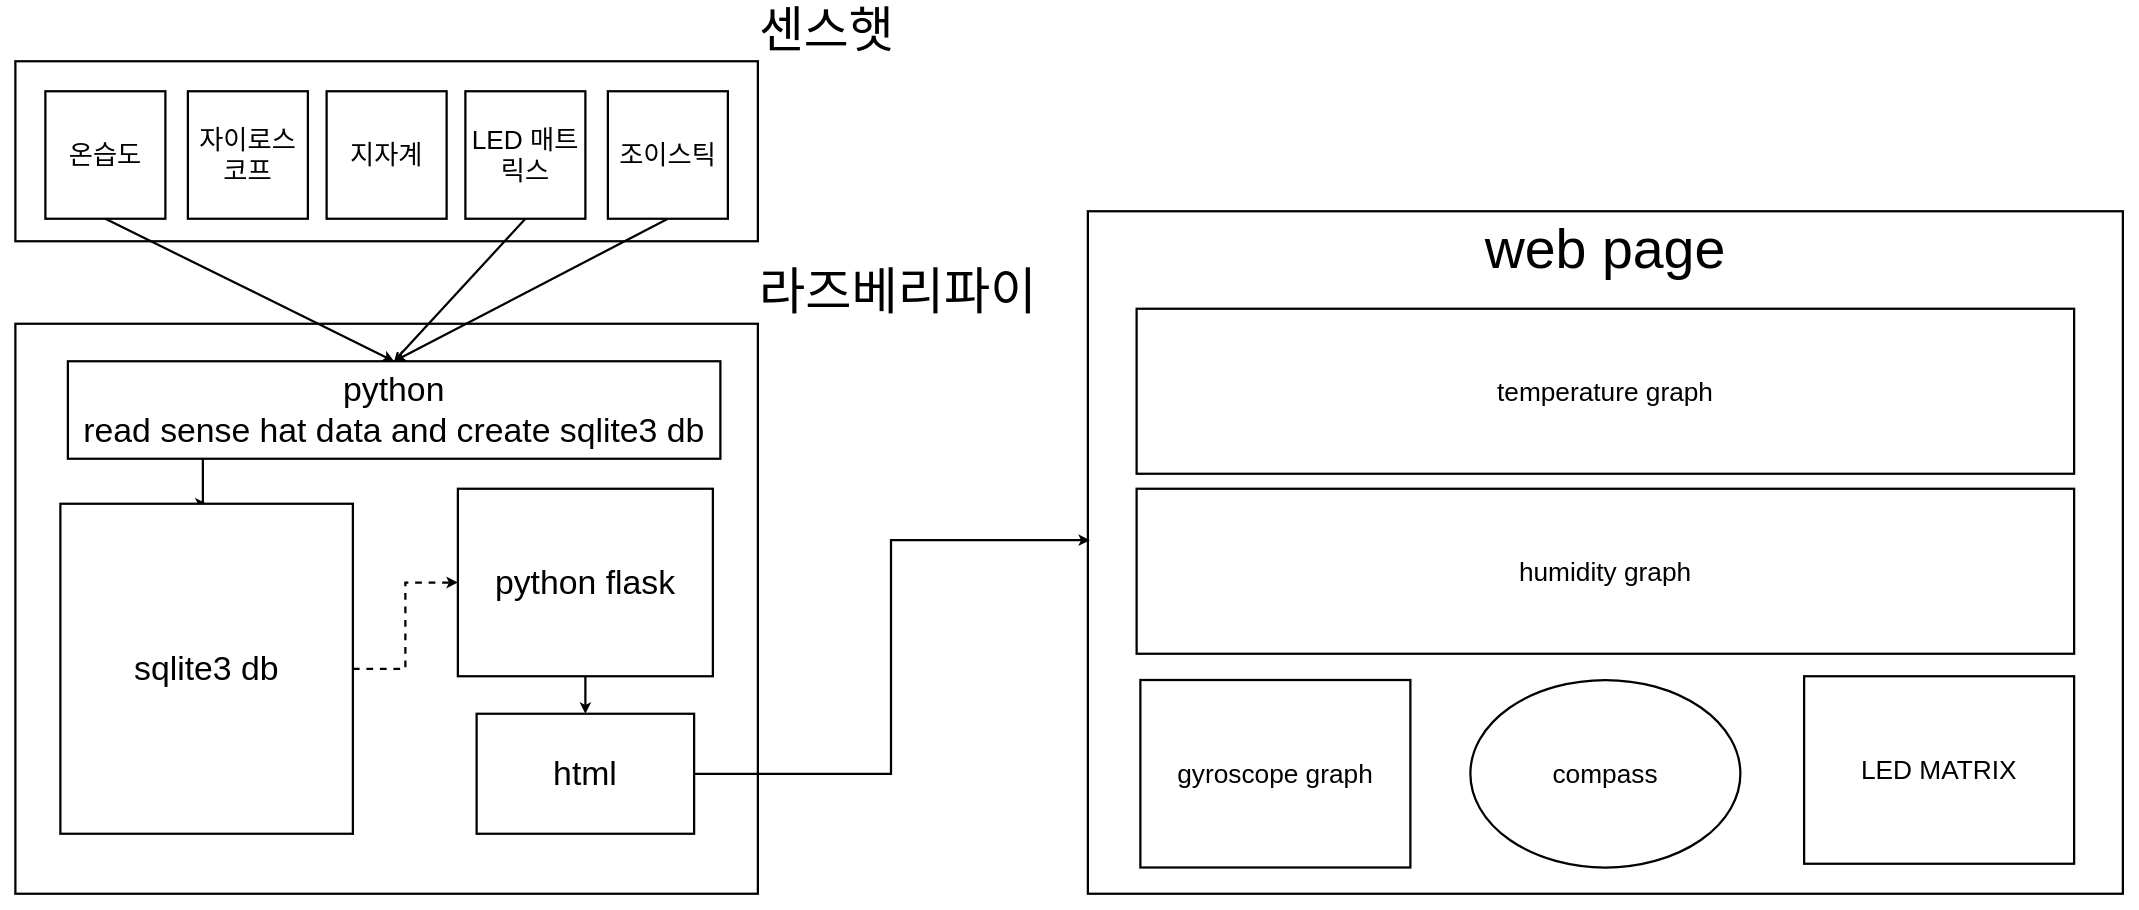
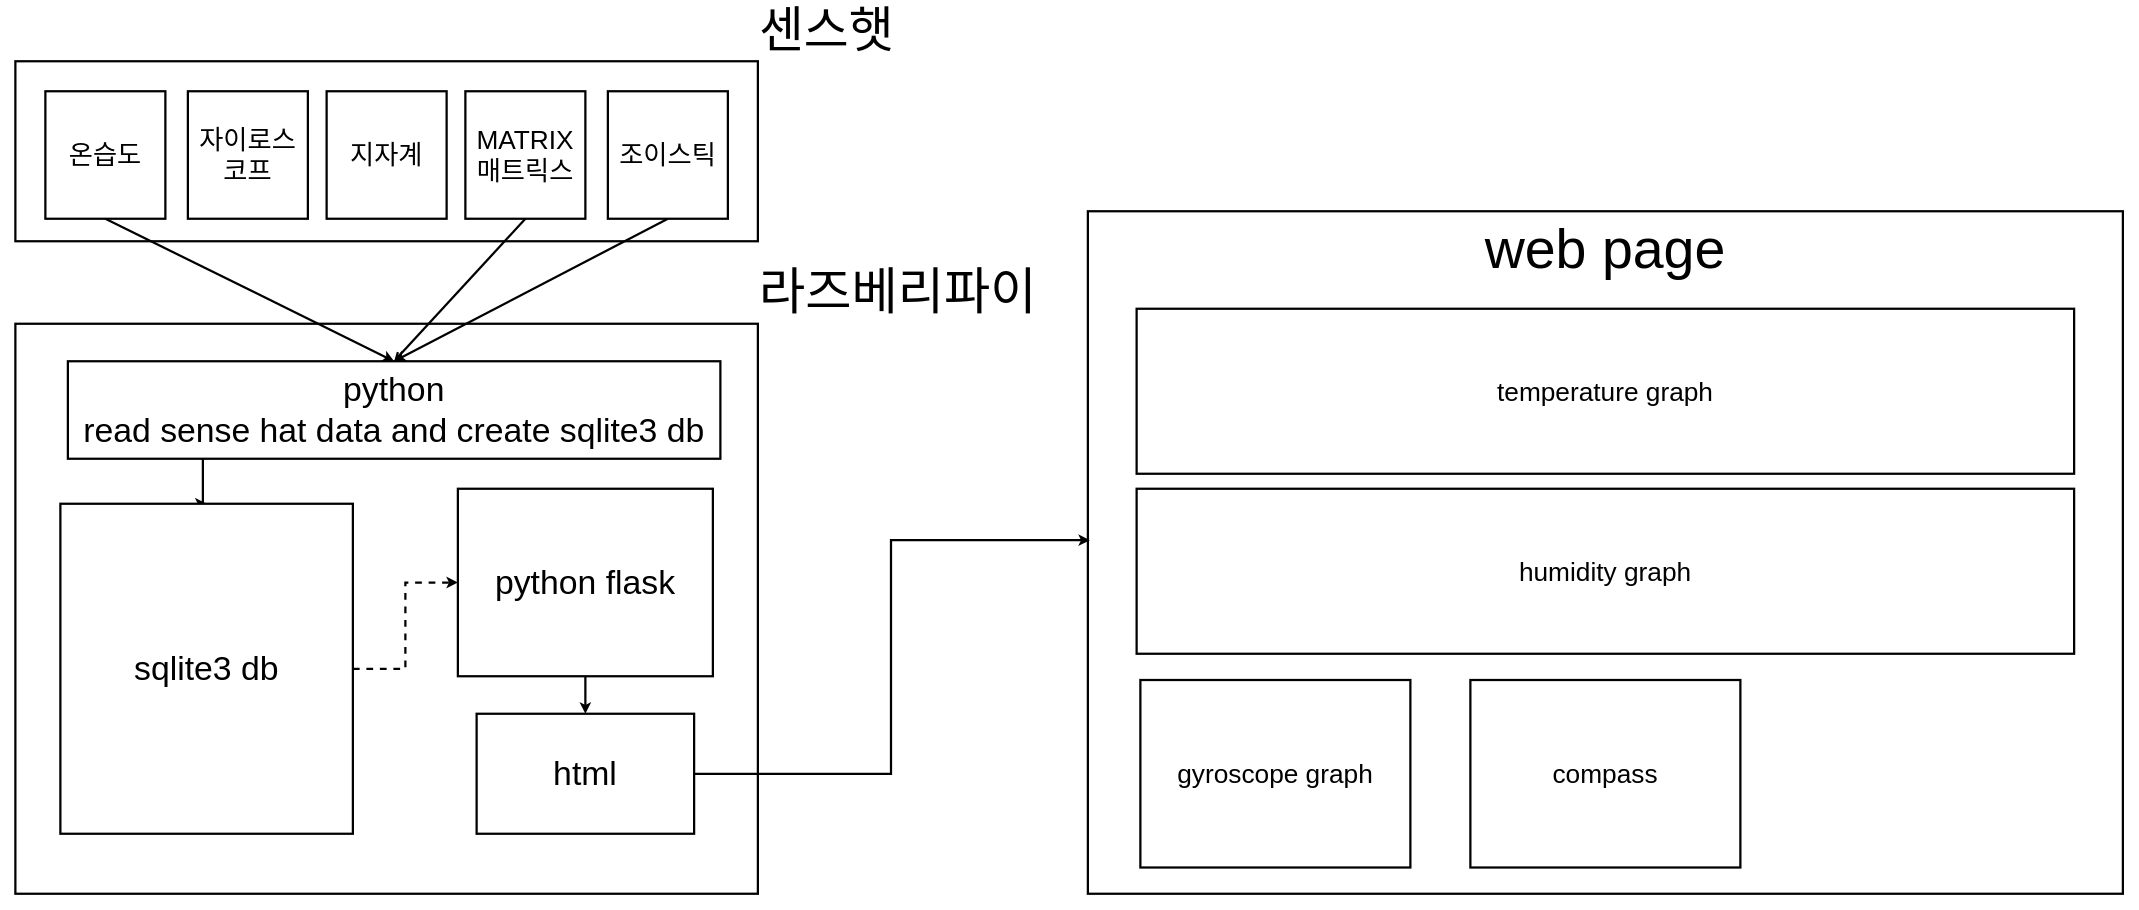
- <mxCell id="9" value="LED 매트릭스" style="rounded=0;whiteSpace=wrap;html=1;fontSize=35;strokeWidth=3;" parent="1" vertex="1"><mxGeometry x="620" y="60" width="160" height="170" as="geometry" /></mxCell>
+ <mxCell id="9" value="MATRIX 매트릭스" style="rounded=0;whiteSpace=wrap;html=1;fontSize=35;strokeWidth=3;" parent="1" vertex="1"><mxGeometry x="620" y="60" width="160" height="170" as="geometry" /></mxCell>
- <mxCell id="25" value="LED MATRIX" style="rounded=0;whiteSpace=wrap;html=1;fontSize=35;strokeWidth=3;" parent="1" vertex="1"><mxGeometry x="2405" y="840" width="360" height="250" as="geometry" /></mxCell>
- <mxCell id="24" value="compass" style="ellipse;whiteSpace=wrap;html=1;fontSize=35;strokeWidth=3;" parent="1" vertex="1"><mxGeometry x="1960" y="845" width="360" height="250" as="geometry" /></mxCell>
+ <mxCell id="24" value="compass" style="rounded=0;whiteSpace=wrap;html=1;fontSize=35;strokeWidth=3;" parent="1" vertex="1"><mxGeometry x="1960" y="845" width="360" height="250" as="geometry" /></mxCell>
